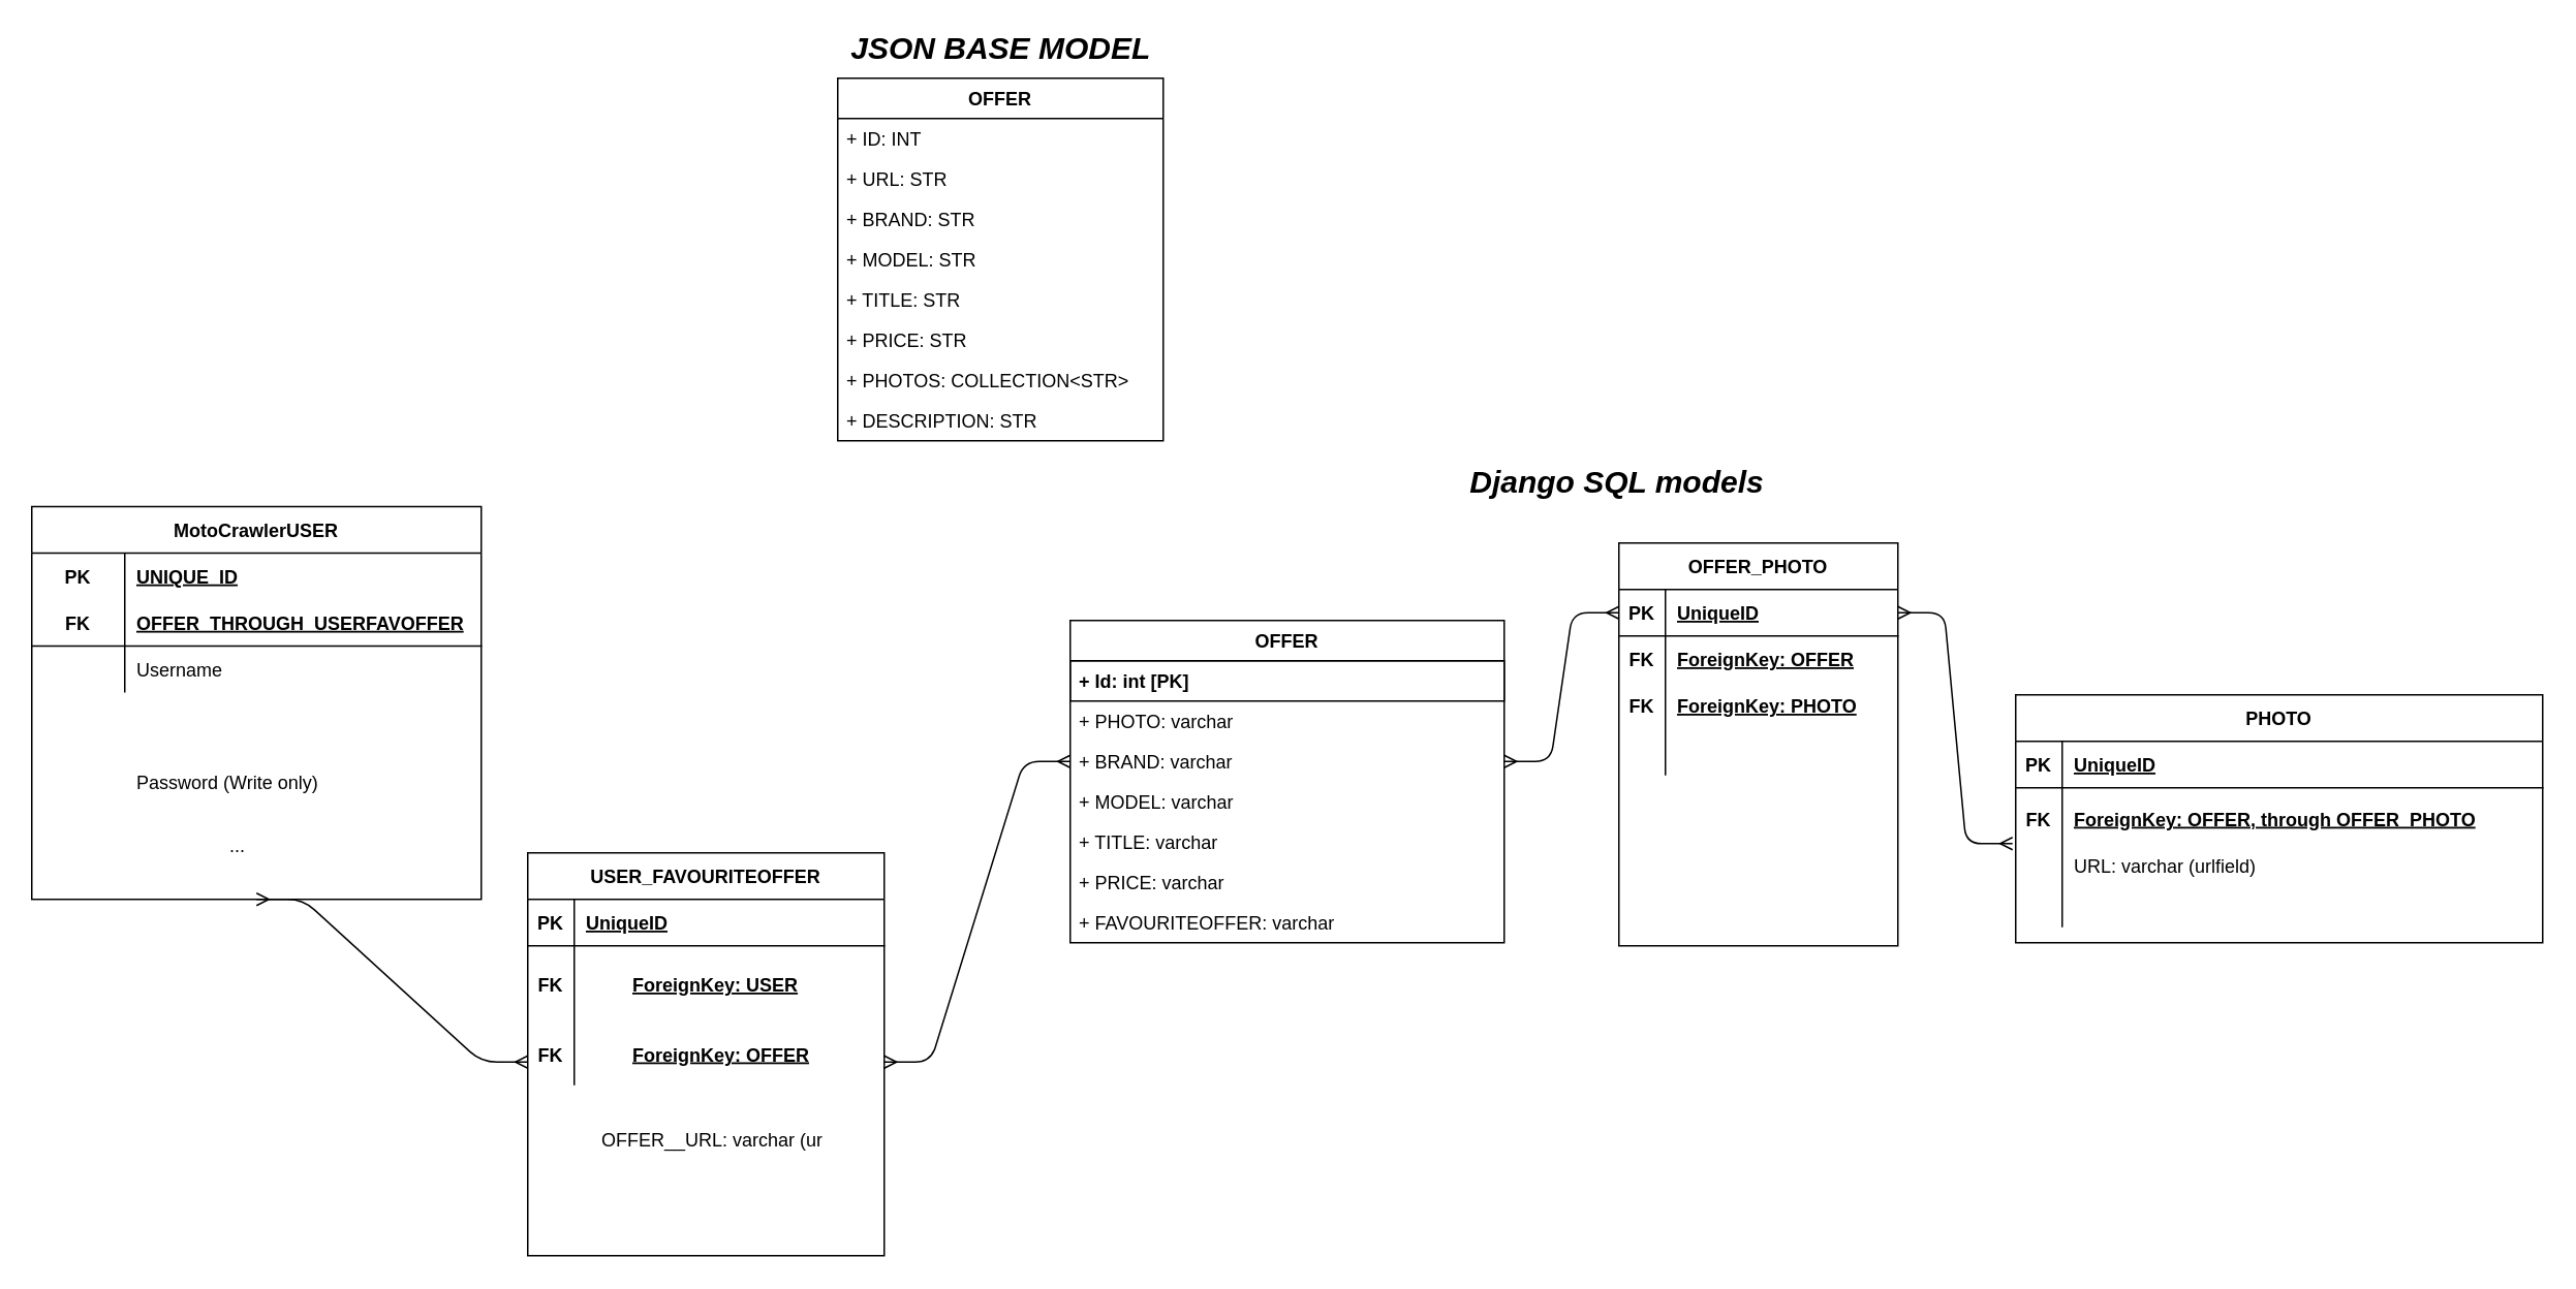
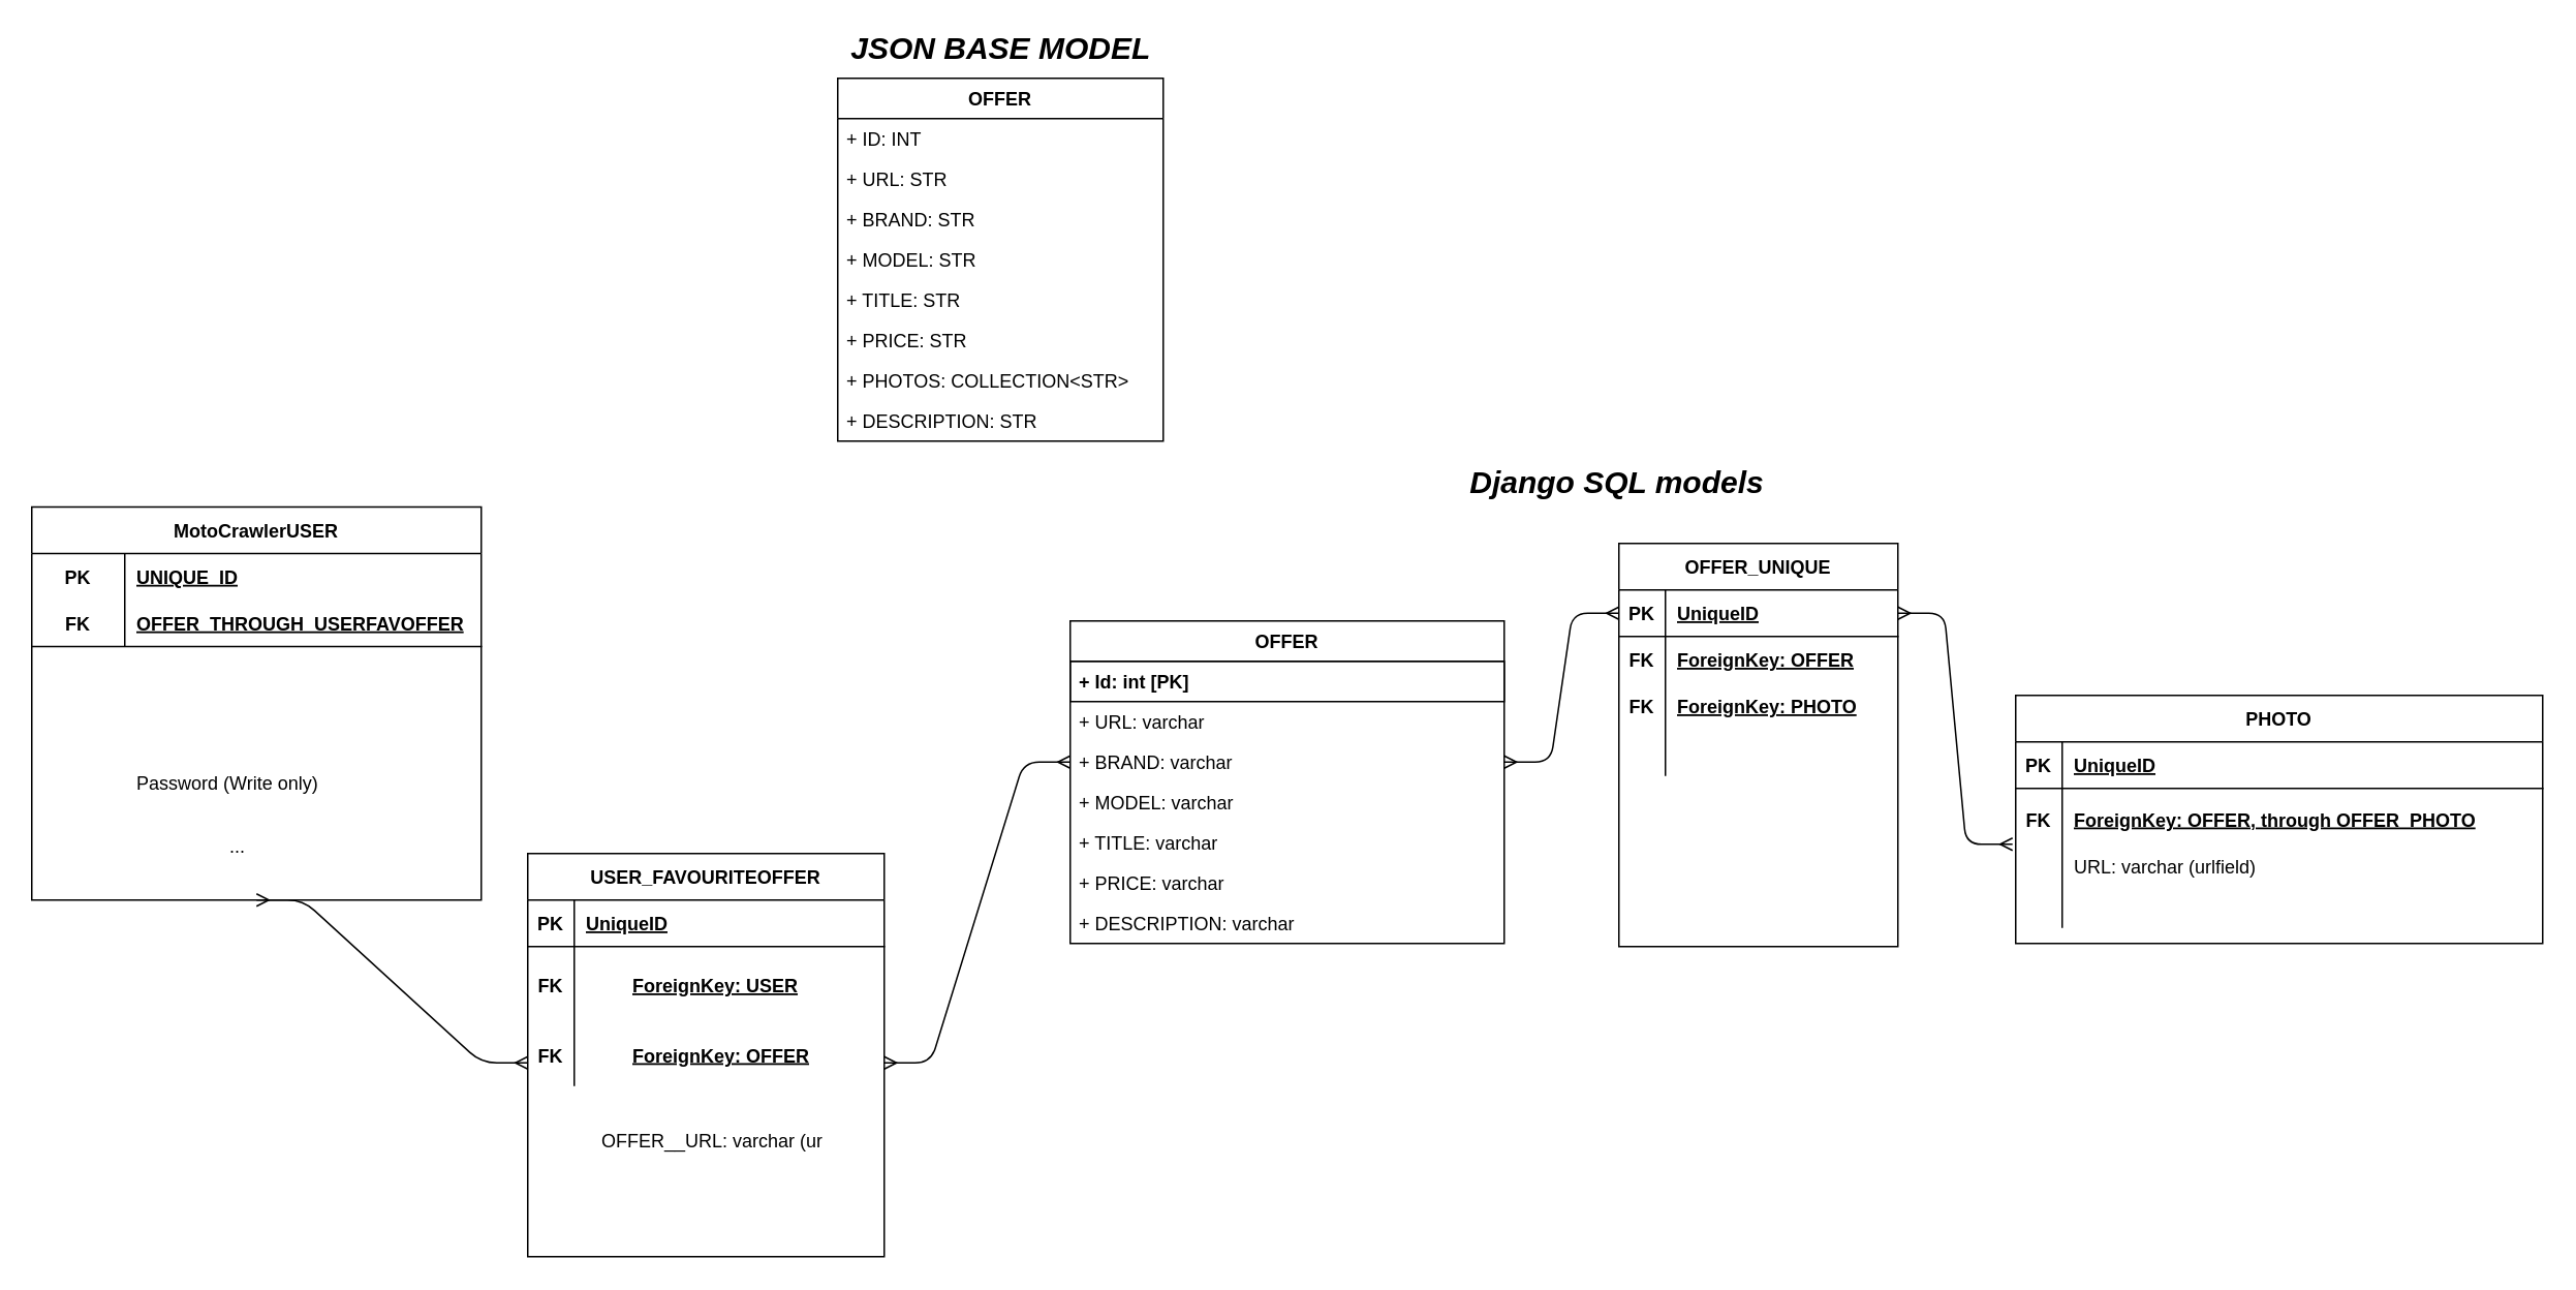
- <mxCell id="24" value="OFFER_PHOTO" style="shape=table;startSize=30;container=1;collapsible=1;childLayout=tableLayout;fixedRows=1;rowLines=0;fontStyle=1;align=center;resizeLast=1;" parent="1" vertex="1"><mxGeometry x="1044" y="350" width="180" height="260" as="geometry" /></mxCell>
+ <mxCell id="24" value="OFFER_UNIQUE" style="shape=table;startSize=30;container=1;collapsible=1;childLayout=tableLayout;fixedRows=1;rowLines=0;fontStyle=1;align=center;resizeLast=1;" parent="1" vertex="1"><mxGeometry x="1044" y="350" width="180" height="260" as="geometry" /></mxCell>
- <mxCell id="84" value="Username" style="shape=partialRectangle;connectable=0;fillColor=none;top=0;left=0;bottom=0;right=0;align=left;spacingLeft=6;overflow=hidden;" vertex="1" parent="82"><mxGeometry x="60" width="230" height="30" as="geometry" /></mxCell>
- <mxCell id="39" value="+ PHOTO: varchar" style="text;strokeColor=none;fillColor=none;align=left;verticalAlign=top;spacingLeft=4;spacingRight=4;overflow=hidden;rotatable=0;points=[[0,0.5],[1,0.5]];portConstraint=eastwest;" parent="37" vertex="1"><mxGeometry y="52" width="280" height="26" as="geometry" /></mxCell>
+ <mxCell id="39" value="+ URL: varchar" style="text;strokeColor=none;fillColor=none;align=left;verticalAlign=top;spacingLeft=4;spacingRight=4;overflow=hidden;rotatable=0;points=[[0,0.5],[1,0.5]];portConstraint=eastwest;" parent="37" vertex="1"><mxGeometry y="52" width="280" height="26" as="geometry" /></mxCell>
- <mxCell id="44" value="+ FAVOURITEOFFER: varchar&#10;" style="text;strokeColor=none;fillColor=none;align=left;verticalAlign=top;spacingLeft=4;spacingRight=4;overflow=hidden;rotatable=0;points=[[0,0.5],[1,0.5]];portConstraint=eastwest;" parent="37" vertex="1"><mxGeometry y="182" width="280" height="26" as="geometry" /></mxCell>
+ <mxCell id="44" value="+ DESCRIPTION: varchar&#10;" style="text;strokeColor=none;fillColor=none;align=left;verticalAlign=top;spacingLeft=4;spacingRight=4;overflow=hidden;rotatable=0;points=[[0,0.5],[1,0.5]];portConstraint=eastwest;" parent="37" vertex="1"><mxGeometry y="182" width="280" height="26" as="geometry" /></mxCell>
